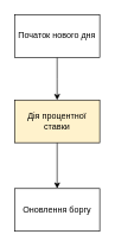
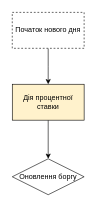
- <mxCell id="3" value="Початок нового дня" style="rounded=0;whiteSpace=wrap;html=1;" vertex="1" parent="1"><mxGeometry x="20" y="20" width="120" height="60" as="geometry" /></mxCell>
+ <mxCell id="3" value="Початок нового дня" style="rounded=0;whiteSpace=wrap;html=1;dashed=1;" vertex="1" parent="1"><mxGeometry x="20" y="20" width="120" height="60" as="geometry" /></mxCell>
- <mxCell id="6" value="Оновлення боргу" style="rounded=0;whiteSpace=wrap;html=1;" vertex="1" parent="1"><mxGeometry x="20" y="264.5" width="120" height="60" as="geometry" /></mxCell>
+ <mxCell id="6" value="Оновлення боргу" style="rhombus;whiteSpace=wrap;html=1;" vertex="1" parent="1"><mxGeometry x="20" y="264.5" width="120" height="60" as="geometry" /></mxCell>
